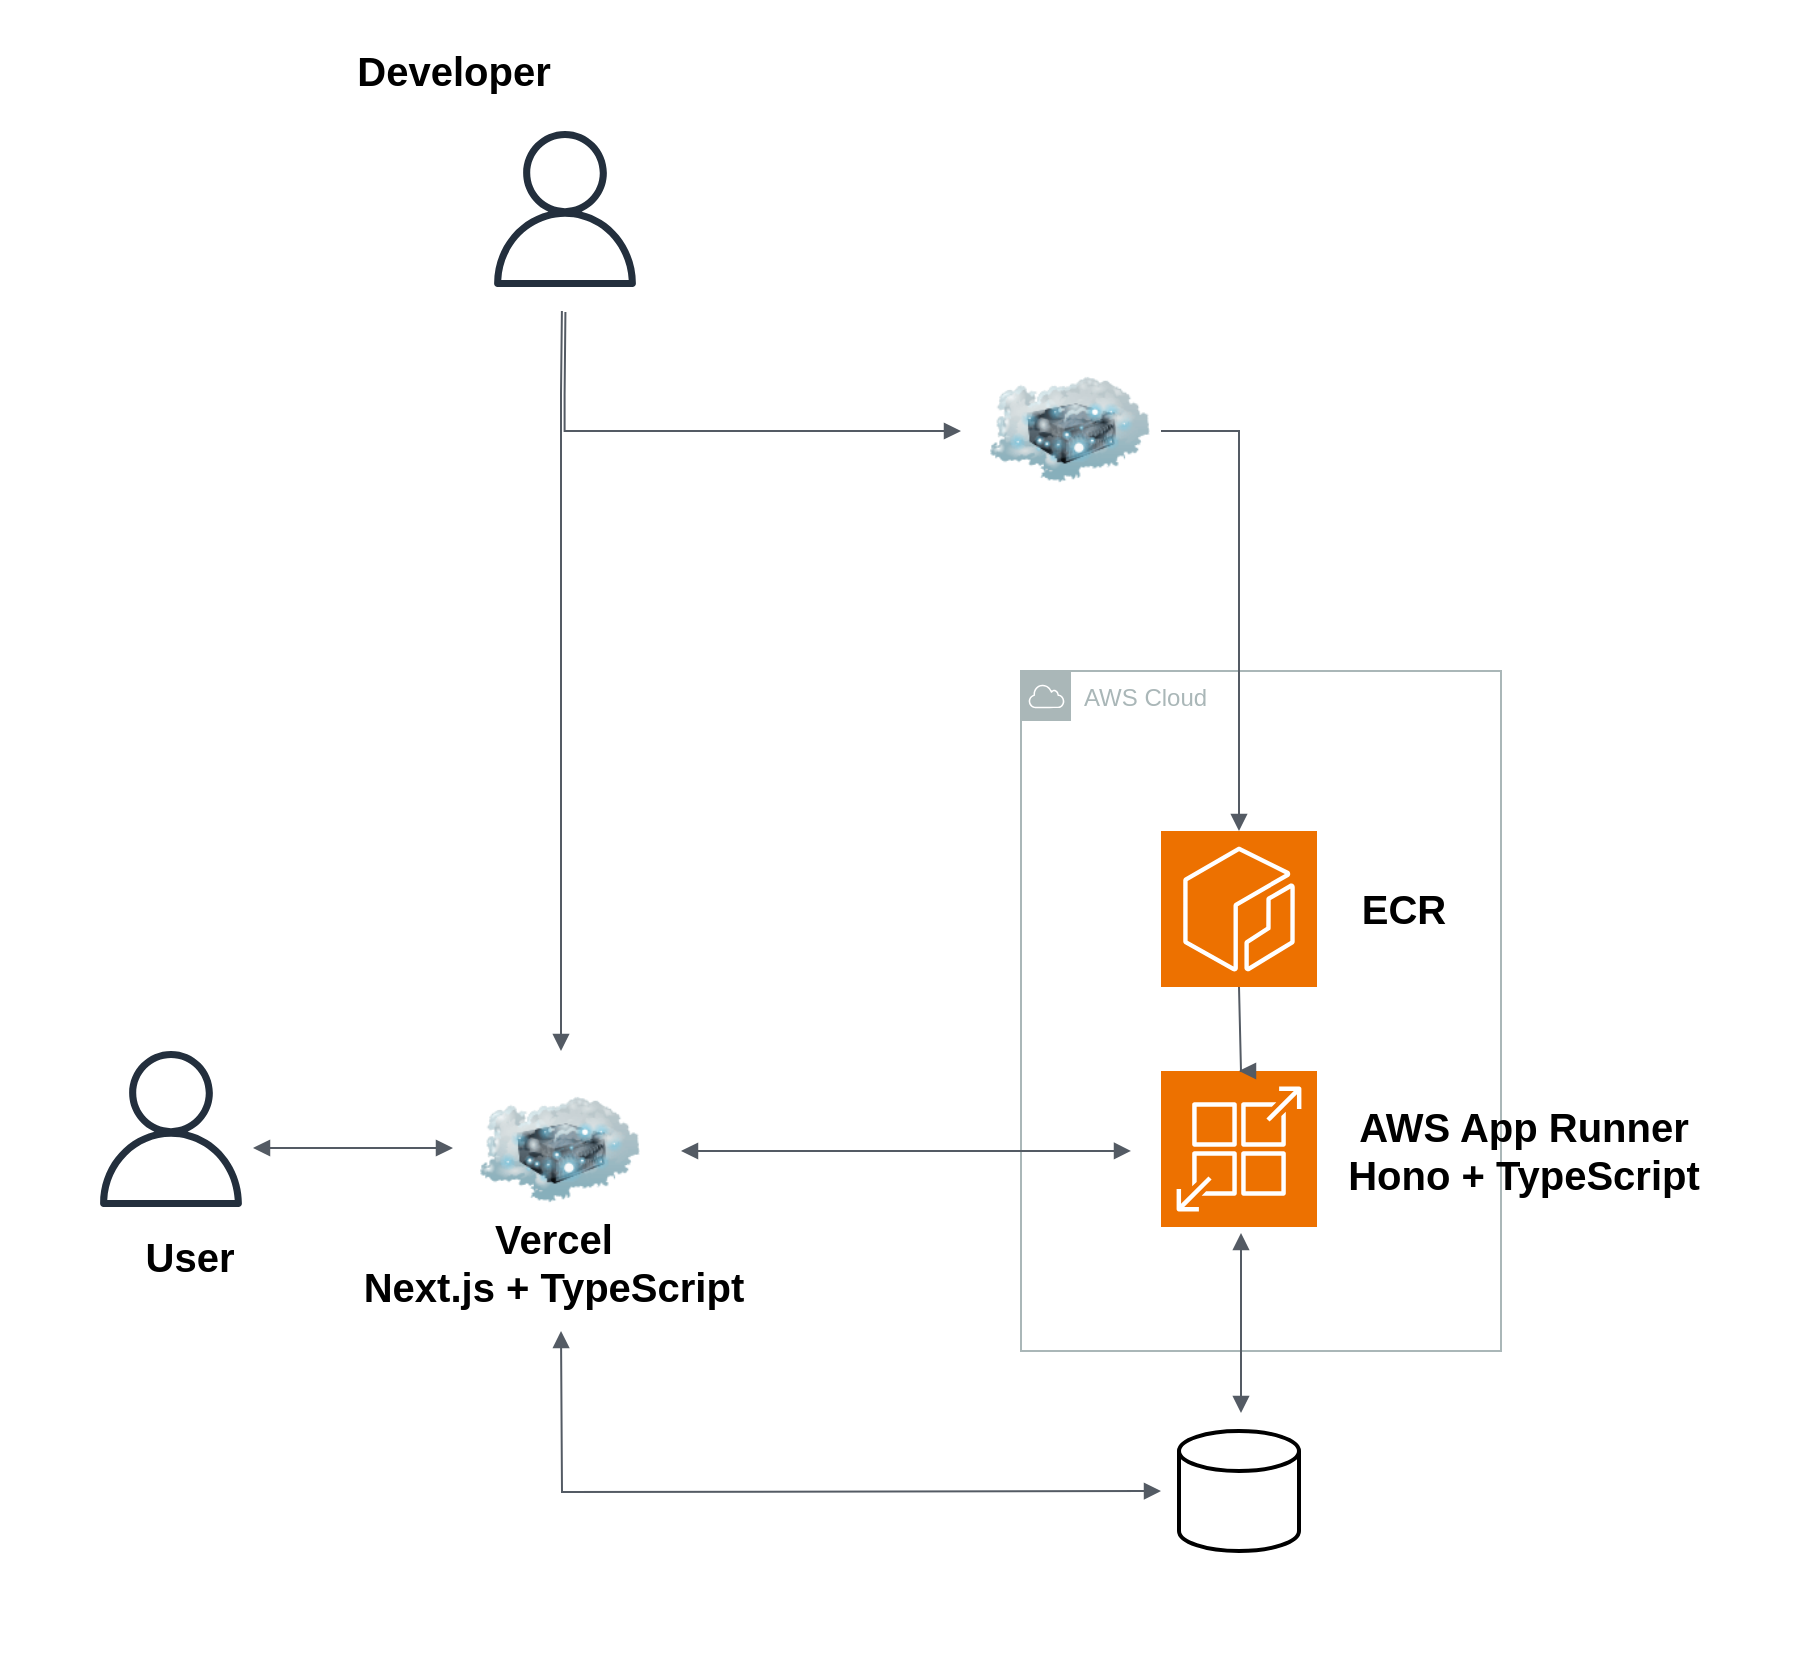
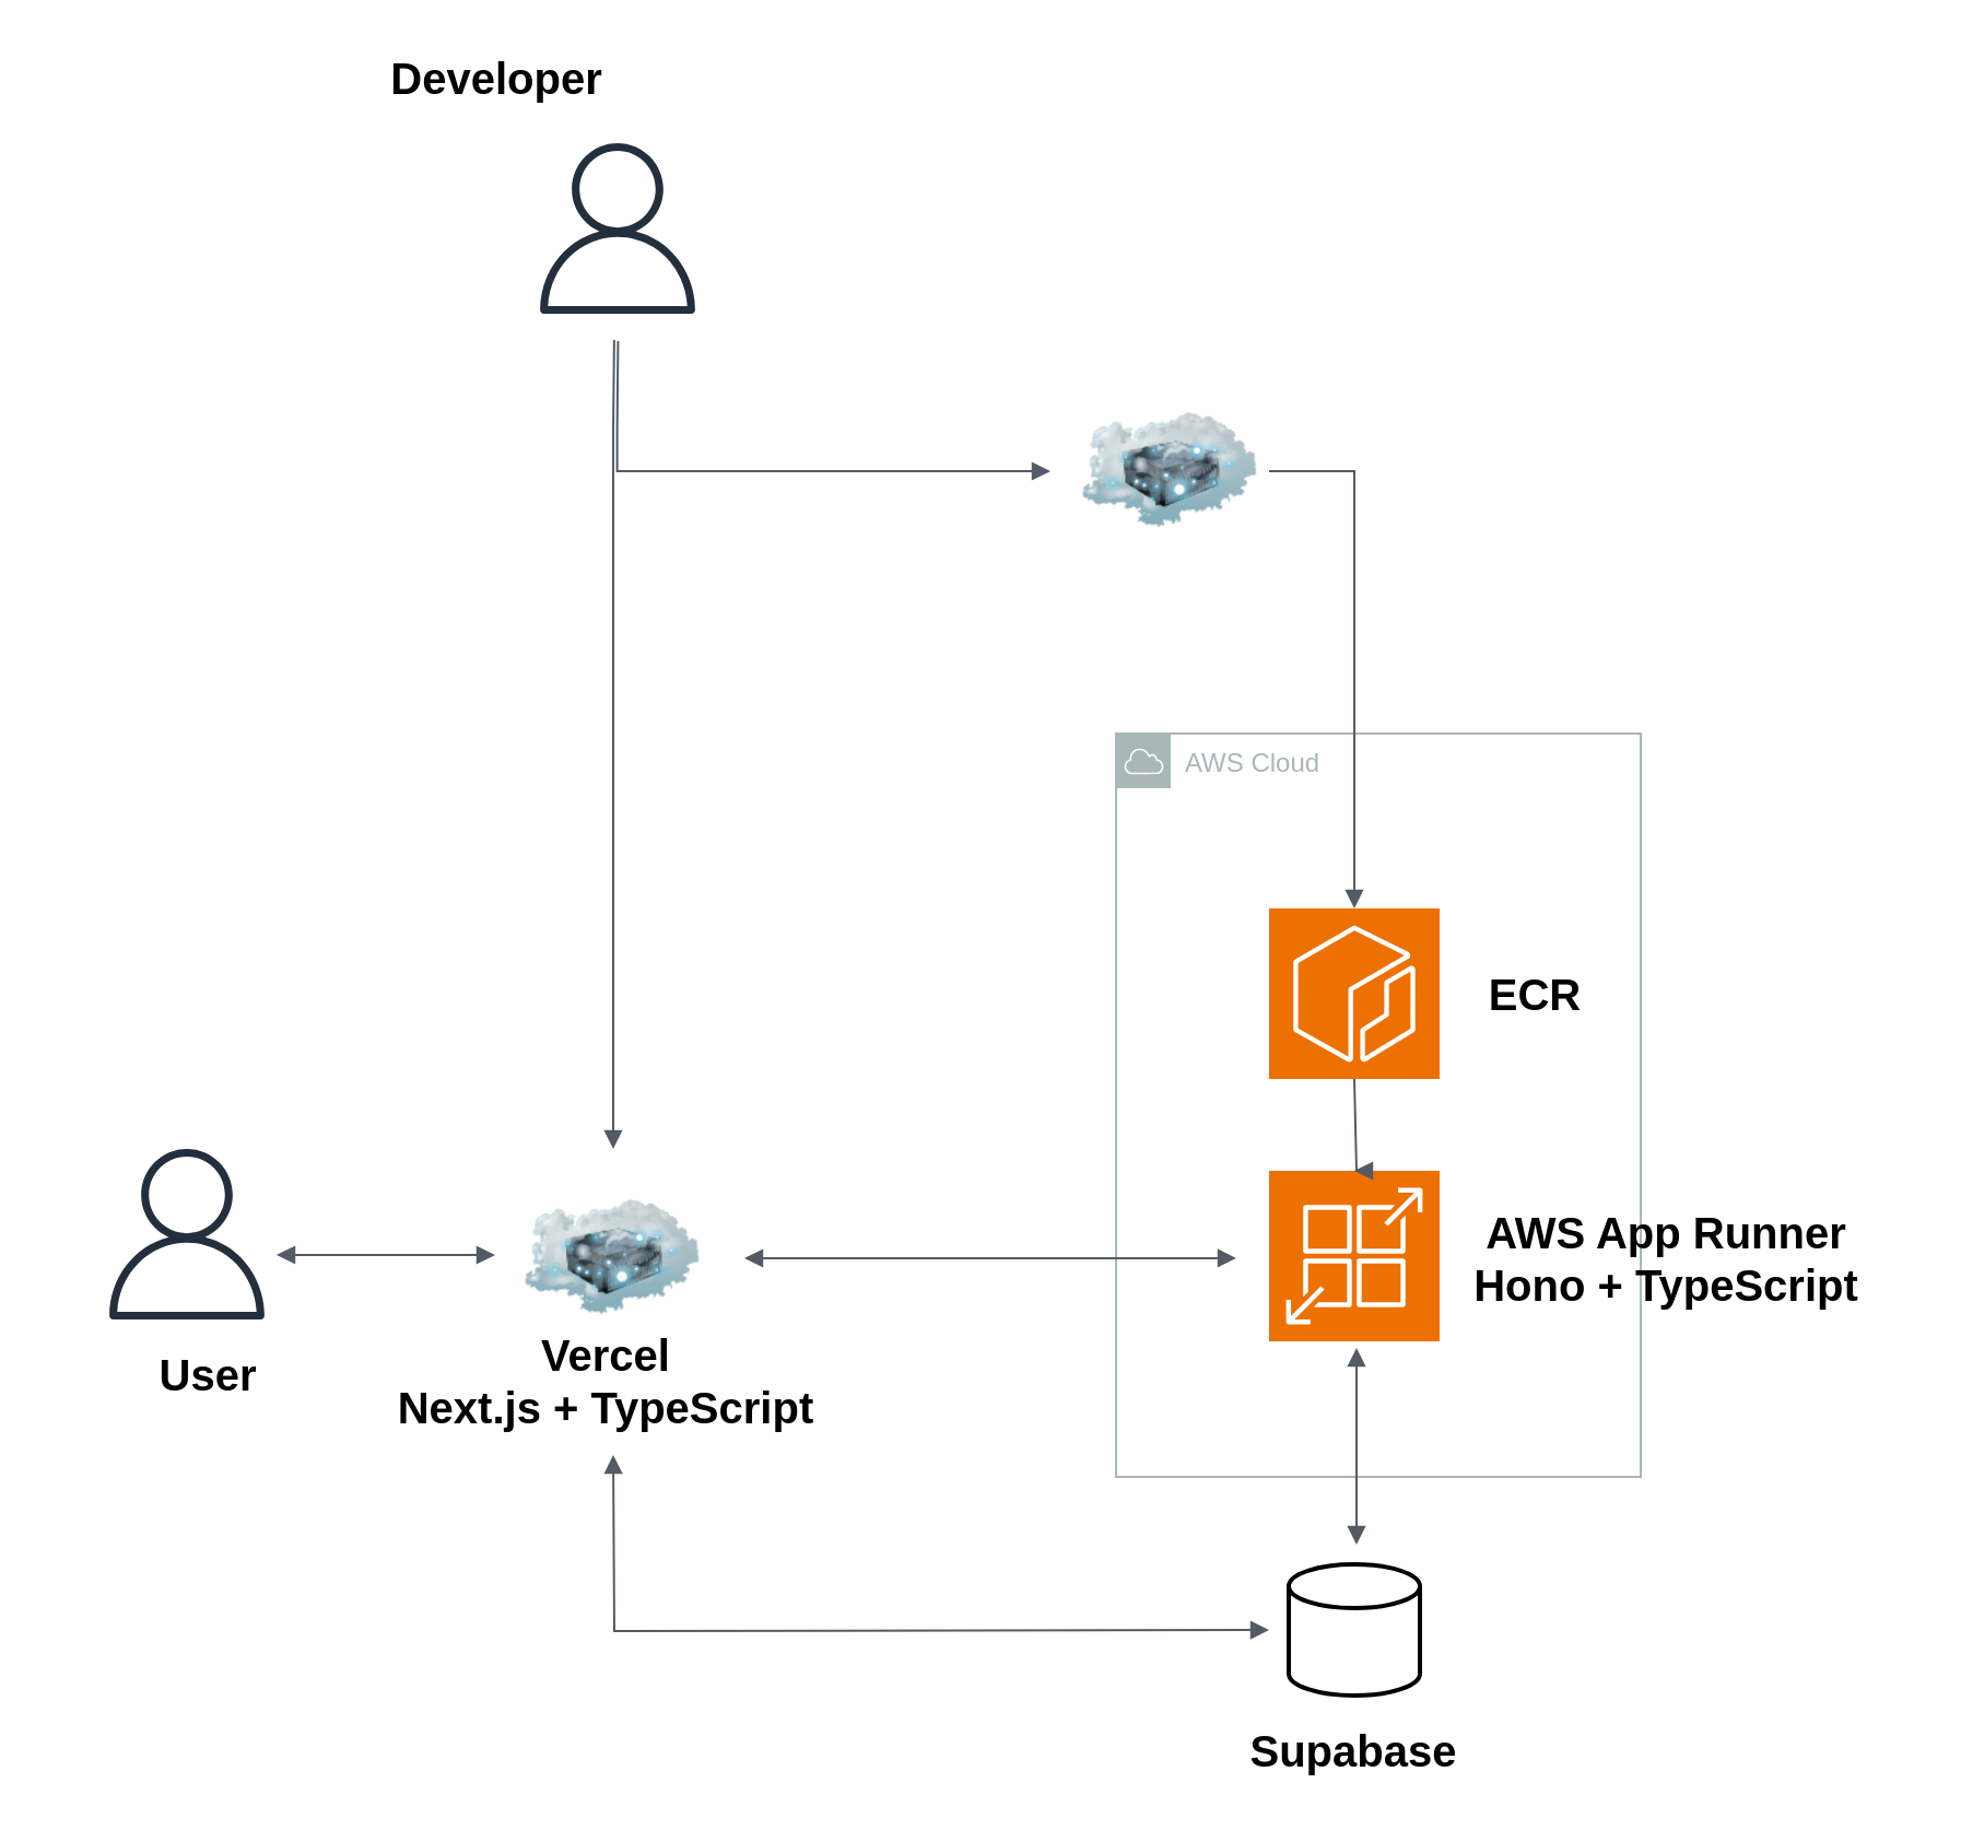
+ <mxCell id="8" value="&lt;font style=&quot;font-size: 20px;&quot;&gt;&lt;b&gt;Supabase&lt;/b&gt;&lt;/font&gt;" style="text;html=1;align=center;verticalAlign=middle;whiteSpace=wrap;rounded=0;" vertex="1" parent="1"><mxGeometry x="544" y="785" width="150" height="30" as="geometry" /></mxCell>
